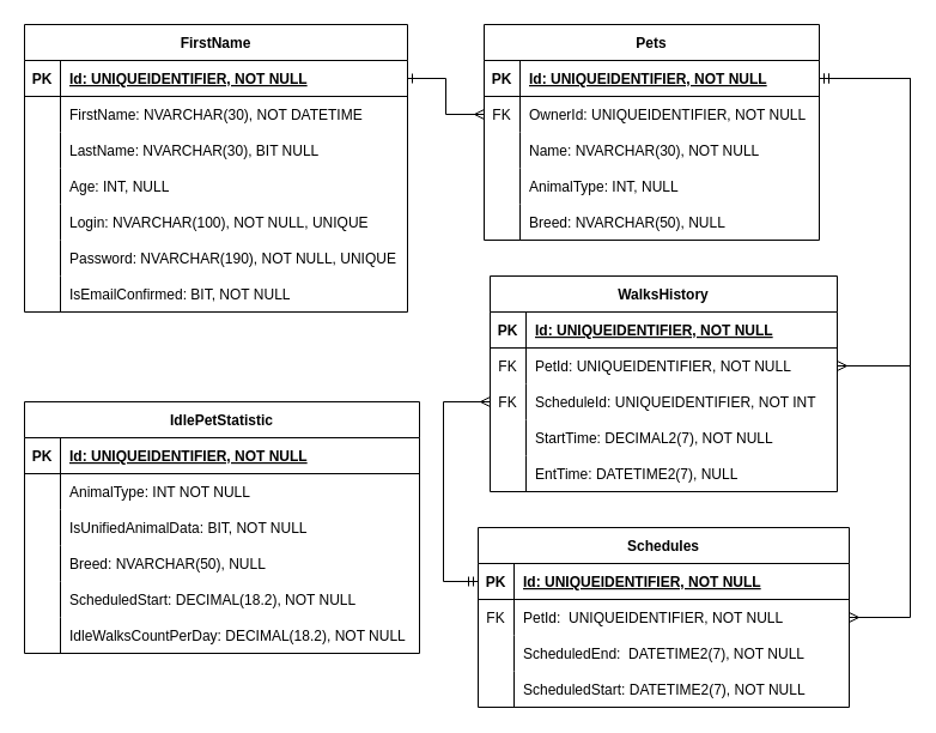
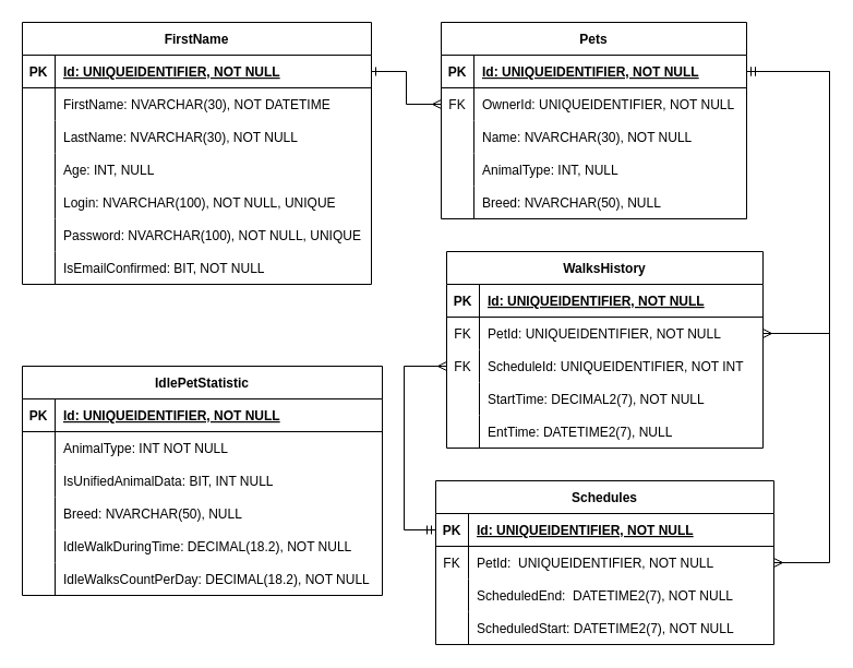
- <mxCell id="11" value="LastName: NVARCHAR(30), BIT NULL" style="shape=partialRectangle;connectable=0;fillColor=none;top=0;left=0;bottom=0;right=0;align=left;spacingLeft=6;overflow=hidden;" parent="9" vertex="1"><mxGeometry x="30" width="290" height="30" as="geometry"><mxRectangle width="290" height="30" as="alternateBounds" /></mxGeometry></mxCell>
+ <mxCell id="11" value="LastName: NVARCHAR(30), NOT NULL" style="shape=partialRectangle;connectable=0;fillColor=none;top=0;left=0;bottom=0;right=0;align=left;spacingLeft=6;overflow=hidden;" parent="9" vertex="1"><mxGeometry x="30" width="290" height="30" as="geometry"><mxRectangle width="290" height="30" as="alternateBounds" /></mxGeometry></mxCell>
- <mxCell id="20" value="Password: NVARCHAR(190), NOT NULL, UNIQUE" style="shape=partialRectangle;connectable=0;fillColor=none;top=0;left=0;bottom=0;right=0;align=left;spacingLeft=6;overflow=hidden;" parent="18" vertex="1"><mxGeometry x="30" width="290" height="30" as="geometry"><mxRectangle width="290" height="30" as="alternateBounds" /></mxGeometry></mxCell>
+ <mxCell id="20" value="Password: NVARCHAR(100), NOT NULL, UNIQUE" style="shape=partialRectangle;connectable=0;fillColor=none;top=0;left=0;bottom=0;right=0;align=left;spacingLeft=6;overflow=hidden;" parent="18" vertex="1"><mxGeometry x="30" width="290" height="30" as="geometry"><mxRectangle width="290" height="30" as="alternateBounds" /></mxGeometry></mxCell>
- <mxCell id="82" value="IsUnifiedAnimalData: BIT, NOT NULL" style="shape=partialRectangle;connectable=0;fillColor=none;top=0;left=0;bottom=0;right=0;align=left;spacingLeft=6;overflow=hidden;" parent="80" vertex="1"><mxGeometry x="30" width="300" height="30" as="geometry"><mxRectangle width="300" height="30" as="alternateBounds" /></mxGeometry></mxCell>
+ <mxCell id="82" value="IsUnifiedAnimalData: BIT, INT NULL" style="shape=partialRectangle;connectable=0;fillColor=none;top=0;left=0;bottom=0;right=0;align=left;spacingLeft=6;overflow=hidden;" parent="80" vertex="1"><mxGeometry x="30" width="300" height="30" as="geometry"><mxRectangle width="300" height="30" as="alternateBounds" /></mxGeometry></mxCell>
- <mxCell id="88" value="ScheduledStart: DECIMAL(18.2), NOT NULL" style="shape=partialRectangle;connectable=0;fillColor=none;top=0;left=0;bottom=0;right=0;align=left;spacingLeft=6;overflow=hidden;" parent="86" vertex="1"><mxGeometry x="30" width="300" height="30" as="geometry"><mxRectangle width="300" height="30" as="alternateBounds" /></mxGeometry></mxCell>
+ <mxCell id="88" value="IdleWalkDuringTime: DECIMAL(18.2), NOT NULL" style="shape=partialRectangle;connectable=0;fillColor=none;top=0;left=0;bottom=0;right=0;align=left;spacingLeft=6;overflow=hidden;" parent="86" vertex="1"><mxGeometry x="30" width="300" height="30" as="geometry"><mxRectangle width="300" height="30" as="alternateBounds" /></mxGeometry></mxCell>
